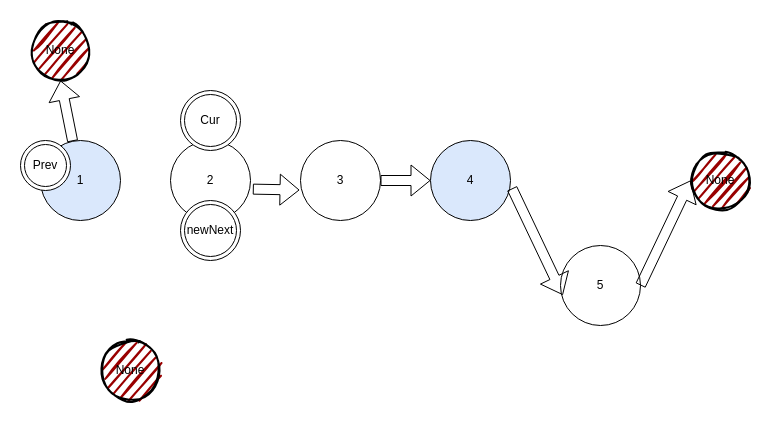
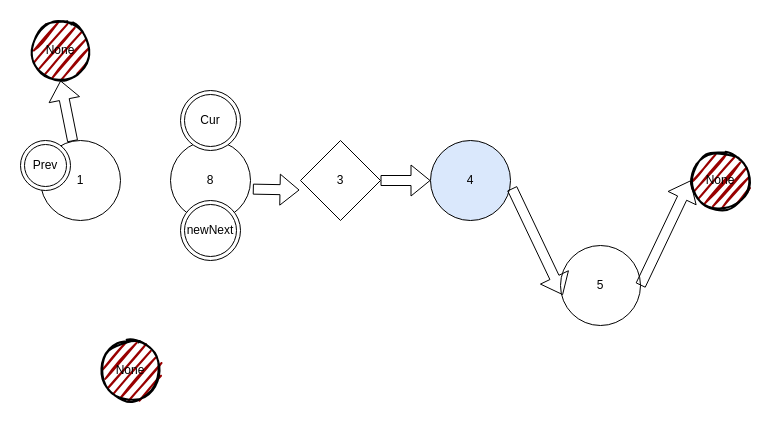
- <mxCell id="2" value="1" style="ellipse;whiteSpace=wrap;html=1;aspect=fixed;fillColor=#dae8fc;" parent="1" vertex="1"><mxGeometry x="40" y="140" width="80" height="80" as="geometry" /></mxCell>
+ <mxCell id="2" value="1" style="ellipse;whiteSpace=wrap;html=1;aspect=fixed;" parent="1" vertex="1"><mxGeometry x="40" y="140" width="80" height="80" as="geometry" /></mxCell>
- <mxCell id="3" value="2" style="ellipse;whiteSpace=wrap;html=1;aspect=fixed;" parent="1" vertex="1"><mxGeometry x="170" y="140" width="80" height="80" as="geometry" /></mxCell>
+ <mxCell id="3" value="8" style="ellipse;whiteSpace=wrap;html=1;aspect=fixed;" parent="1" vertex="1"><mxGeometry x="170" y="140" width="80" height="80" as="geometry" /></mxCell>
- <mxCell id="4" value="3" style="ellipse;whiteSpace=wrap;html=1;aspect=fixed;" parent="1" vertex="1"><mxGeometry x="300" y="140" width="80" height="80" as="geometry" /></mxCell>
+ <mxCell id="4" value="3" style="rhombus;whiteSpace=wrap;html=1;aspect=fixed;" parent="1" vertex="1"><mxGeometry x="300" y="140" width="80" height="80" as="geometry" /></mxCell>
